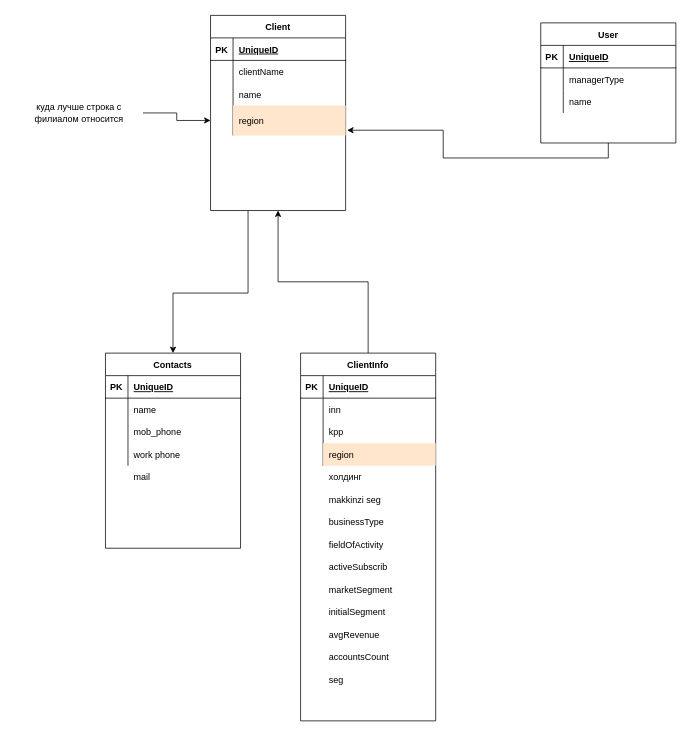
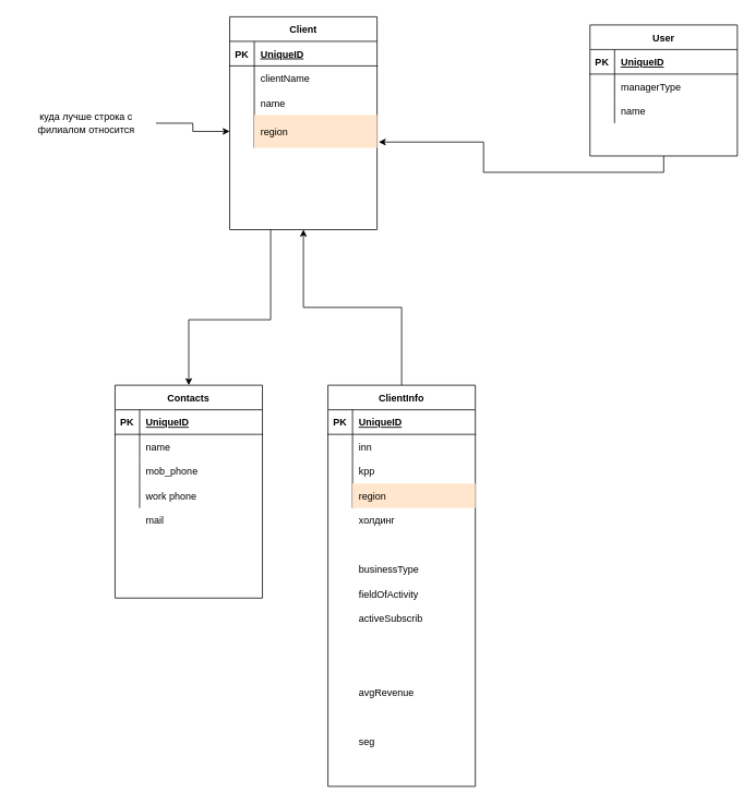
- <mxCell id="59" value="makkinzi seg" style="shape=partialRectangle;connectable=0;fillColor=none;top=0;left=0;bottom=0;right=0;align=left;spacingLeft=6;overflow=hidden;" vertex="1" parent="1"><mxGeometry x="430" y="650" width="150" height="30" as="geometry" /></mxCell>
- <mxCell id="62" value="marketSegment" style="shape=partialRectangle;connectable=0;fillColor=none;top=0;left=0;bottom=0;right=0;align=left;spacingLeft=6;overflow=hidden;" vertex="1" parent="1"><mxGeometry x="430" y="770" width="150" height="30" as="geometry" /></mxCell>
- <mxCell id="57" value="initialSegment" style="shape=partialRectangle;connectable=0;fillColor=none;top=0;left=0;bottom=0;right=0;align=left;spacingLeft=6;overflow=hidden;" vertex="1" parent="1"><mxGeometry x="430" y="800" width="150" height="30" as="geometry" /></mxCell>
- <mxCell id="68" value="accountsCount" style="shape=partialRectangle;connectable=0;fillColor=none;top=0;left=0;bottom=0;right=0;align=left;spacingLeft=6;overflow=hidden;" vertex="1" parent="1"><mxGeometry x="430" y="860" width="150" height="30" as="geometry" /></mxCell>
